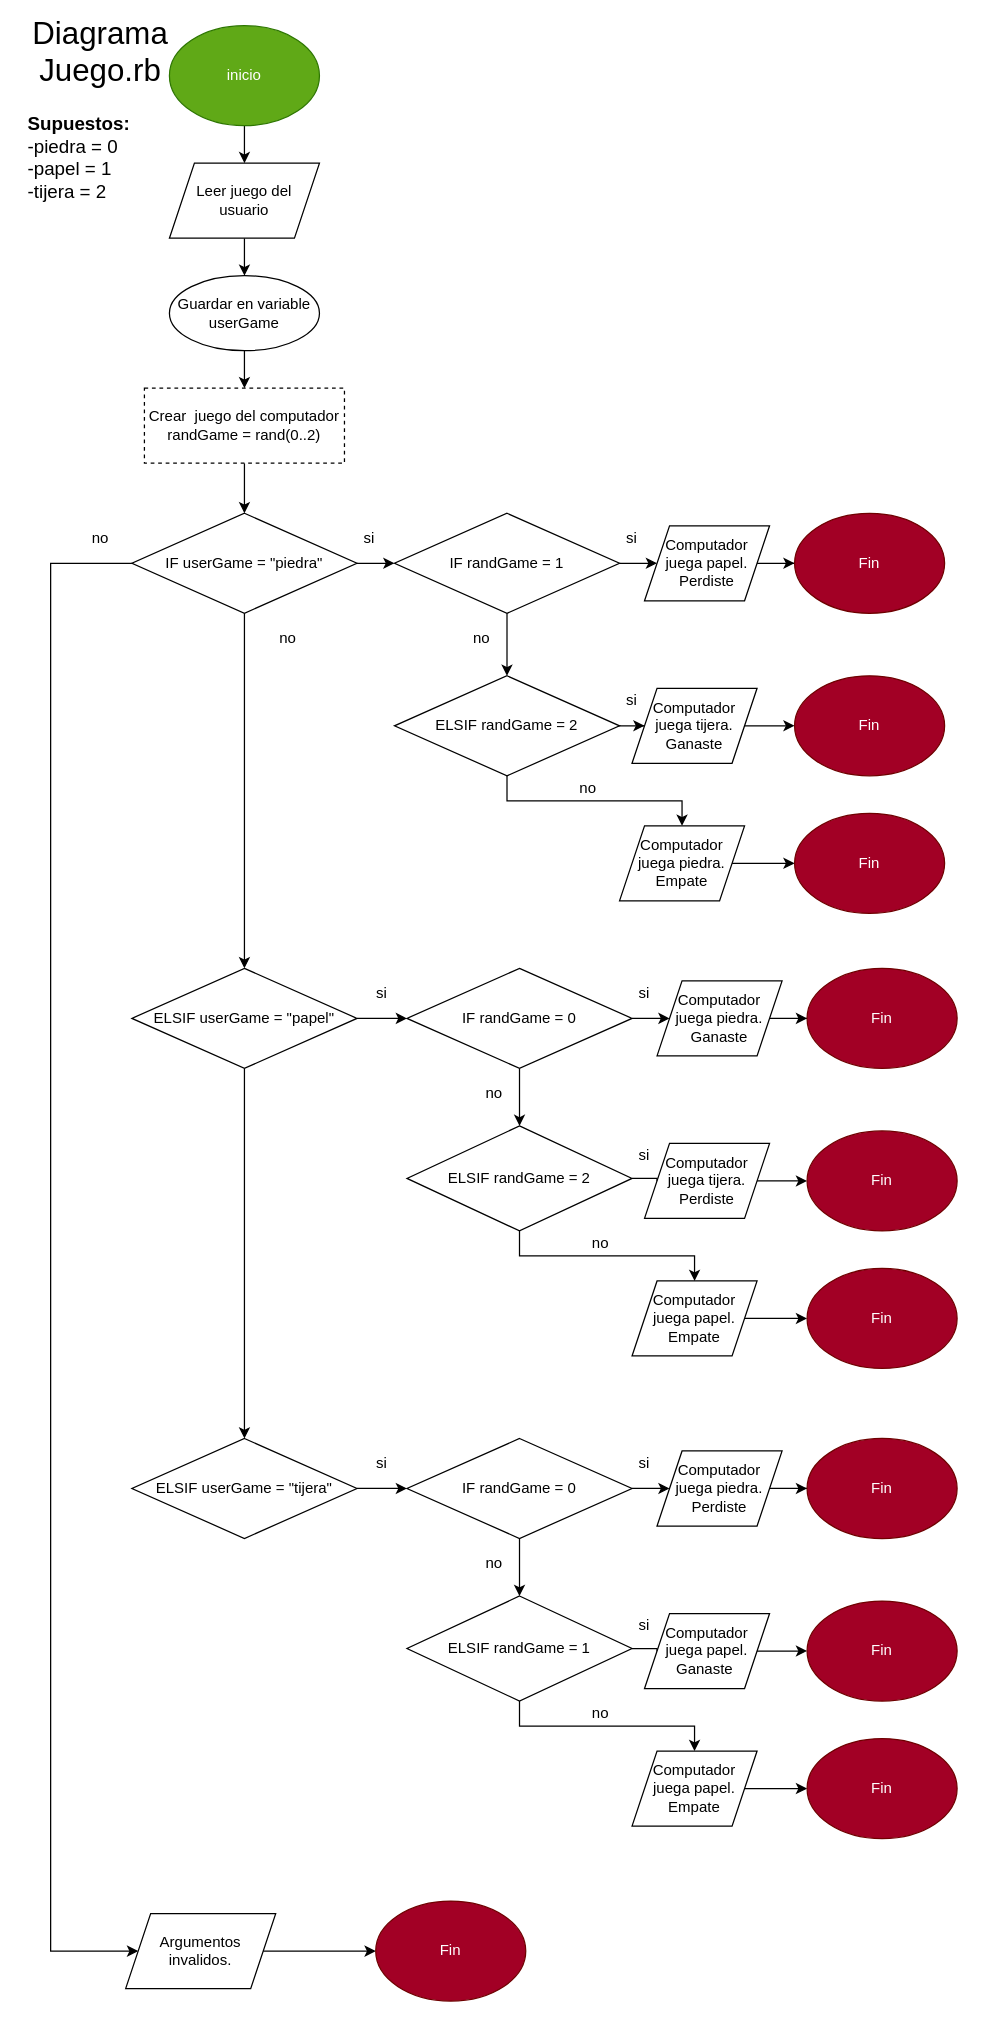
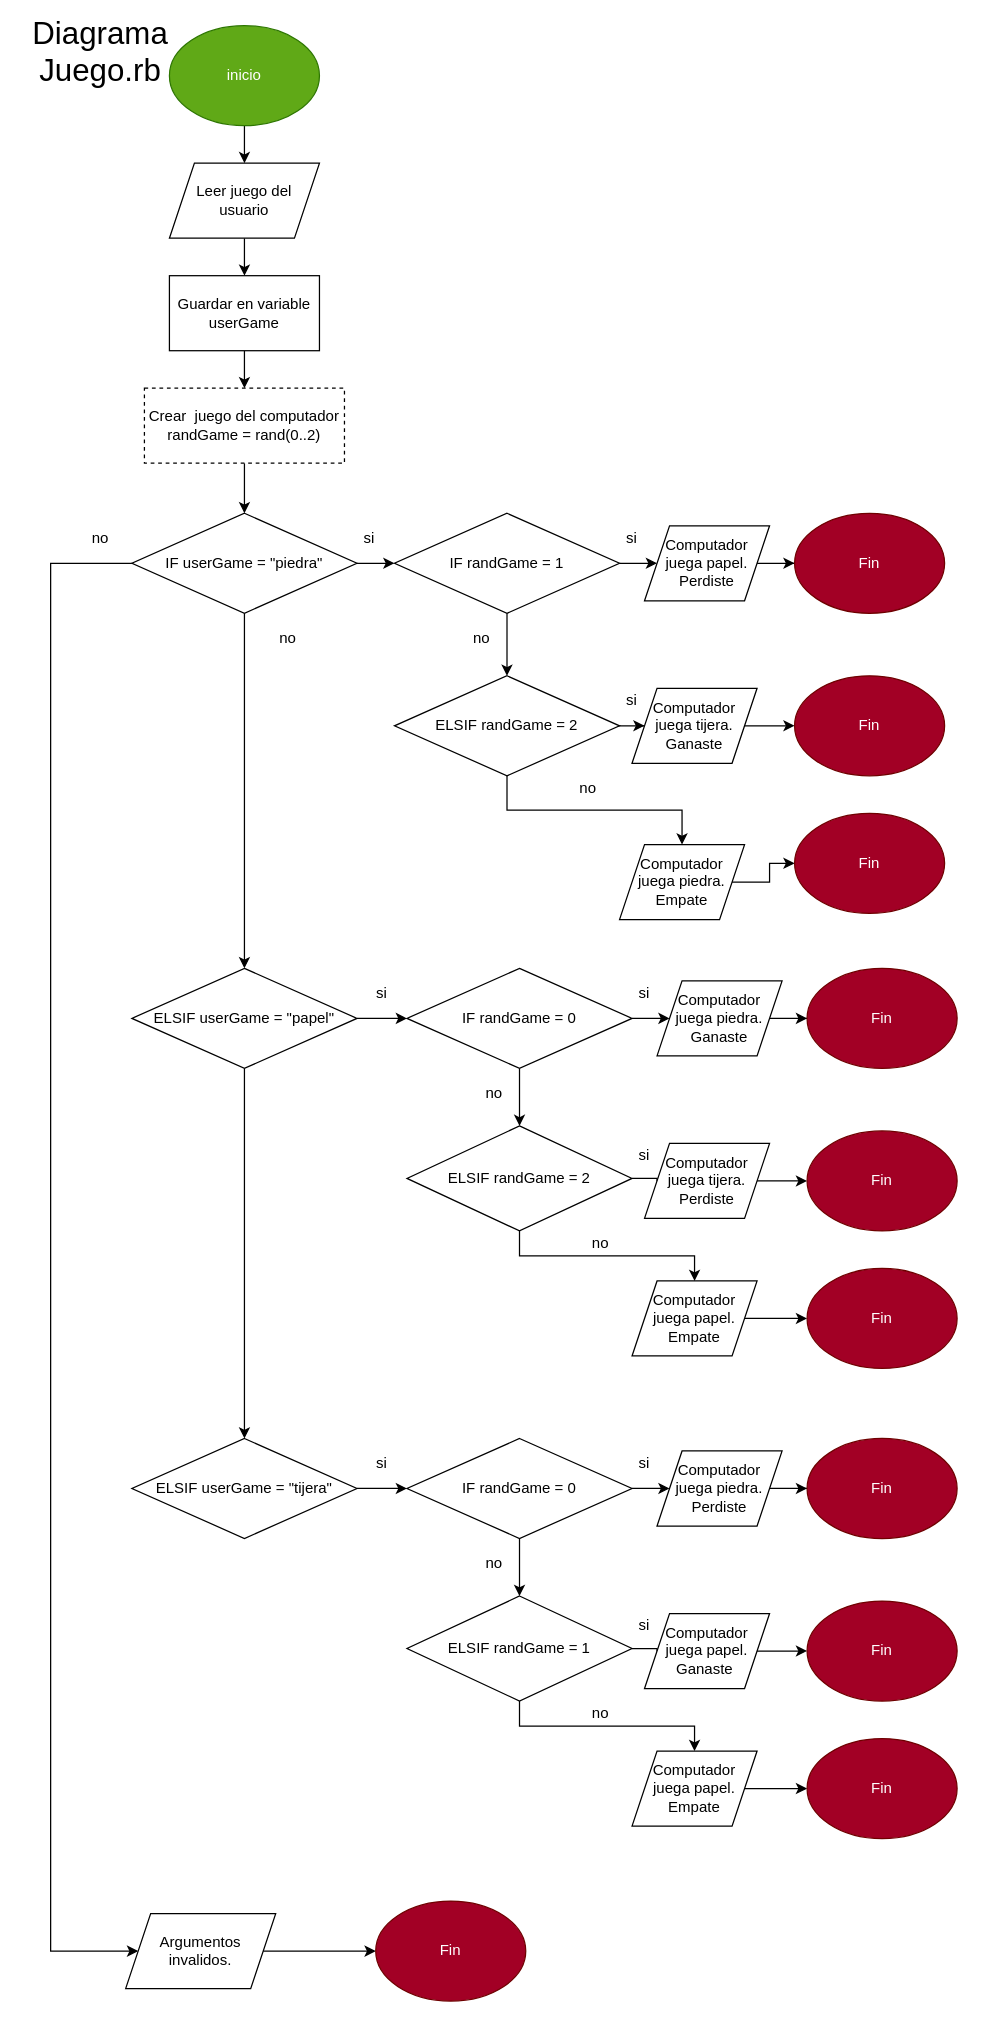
- <mxCell id="18" value="&lt;b style=&quot;font-size: 15px;&quot;&gt;Supuestos:&lt;/b&gt;&lt;br style=&quot;font-size: 15px;&quot;&gt;-piedra = 0&lt;br style=&quot;font-size: 15px;&quot;&gt;-papel = 1&lt;br style=&quot;font-size: 15px;&quot;&gt;-tijera = 2" style="text;html=1;strokeColor=none;fillColor=none;align=left;verticalAlign=middle;whiteSpace=wrap;rounded=0;fontSize=15;" parent="1" vertex="1"><mxGeometry x="20" y="80" width="100" height="90" as="geometry" /></mxCell>
- <mxCell id="7" value="Guardar en variable userGame" style="ellipse;whiteSpace=wrap;html=1;" parent="1" vertex="1"><mxGeometry x="135" y="220" width="120" height="60" as="geometry" /></mxCell>
+ <mxCell id="7" value="Guardar en variable userGame" style="whiteSpace=wrap;html=1;" parent="1" vertex="1"><mxGeometry x="135" y="220" width="120" height="60" as="geometry" /></mxCell>
- <mxCell id="31" value="Computador juega piedra. Empate" style="shape=parallelogram;perimeter=parallelogramPerimeter;whiteSpace=wrap;html=1;fixedSize=1;" parent="1" vertex="1"><mxGeometry x="495" y="660" width="100" height="60" as="geometry" /></mxCell>
+ <mxCell id="31" value="Computador juega piedra. Empate" style="shape=parallelogram;perimeter=parallelogramPerimeter;whiteSpace=wrap;html=1;fixedSize=1;" parent="1" vertex="1"><mxGeometry x="495" y="675" width="100" height="60" as="geometry" /></mxCell>
